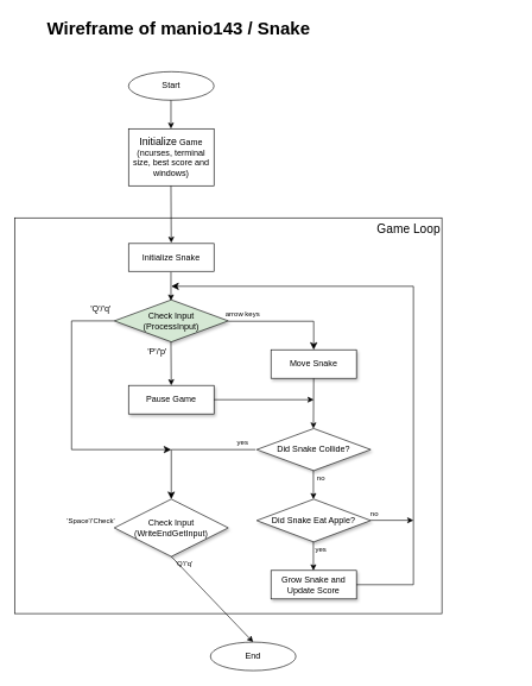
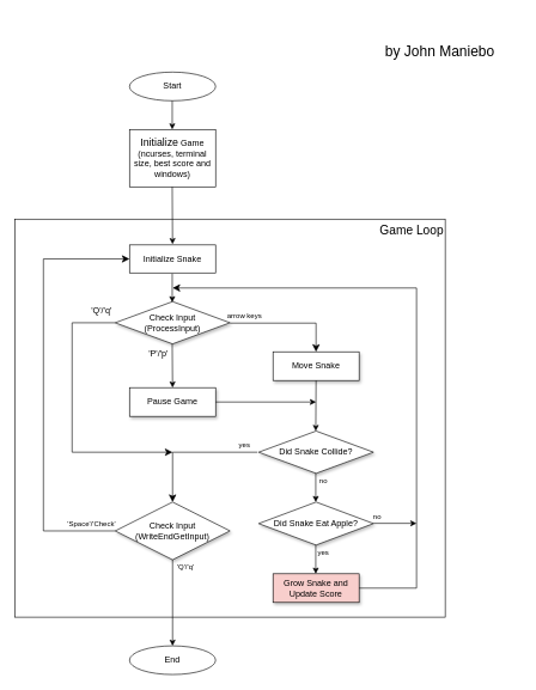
- <mxCell id="38" value="&lt;font style=&quot;font-size: 25px;&quot;&gt;Wireframe of manio143 / Snake&lt;/font&gt;" style="text;strokeColor=none;fillColor=none;html=1;fontSize=24;fontStyle=1;verticalAlign=middle;align=center;" parent="1" vertex="1"><mxGeometry x="75" y="20" width="350" height="40" as="geometry" /></mxCell>
+ <mxCell id="39" value="&lt;span style=&quot;font-weight: normal;&quot;&gt;&lt;font style=&quot;font-size: 20px;&quot;&gt;by John Maniebo&amp;nbsp;&lt;/font&gt;&lt;/span&gt;" style="text;strokeColor=none;fillColor=none;html=1;fontSize=24;fontStyle=1;verticalAlign=middle;align=center;" parent="1" vertex="1"><mxGeometry x="505" y="50" width="220" height="40" as="geometry" /></mxCell>
+ <mxCell id="26" value="" style="edgeStyle=elbowEdgeStyle;elbow=horizontal;endArrow=classic;html=1;curved=0;rounded=0;endSize=8;startSize=8;exitX=0;exitY=0.5;exitDx=0;exitDy=0;entryX=0;entryY=0.5;entryDx=0;entryDy=0;" parent="1" source="23" target="11" edge="1"><mxGeometry width="50" height="50" relative="1" as="geometry"><mxPoint x="-20" y="869.5" as="sourcePoint" /><mxPoint x="60" y="420" as="targetPoint" /><Array as="points"><mxPoint x="60" y="550" /></Array></mxGeometry></mxCell>
- <mxCell id="5" value="Check Input&lt;div&gt;(ProcessInput)&lt;/div&gt;" style="rhombus;whiteSpace=wrap;html=1;shadow=1;fillColor=#d5e8d4;" parent="1" vertex="1"><mxGeometry x="160" y="420" width="160" height="59" as="geometry" /></mxCell>
+ <mxCell id="5" value="Check Input&lt;div&gt;(ProcessInput)&lt;/div&gt;" style="rhombus;whiteSpace=wrap;html=1;shadow=1;" parent="1" vertex="1"><mxGeometry x="160" y="420" width="160" height="59" as="geometry" /></mxCell>
- <mxCell id="9" value="Grow Snake and Update Score" style="rounded=0;whiteSpace=wrap;html=1;shadow=1;" parent="1" vertex="1"><mxGeometry x="380" y="799.5" width="120" height="40" as="geometry" /></mxCell>
+ <mxCell id="9" value="Grow Snake and Update Score" style="rounded=0;whiteSpace=wrap;html=1;shadow=1;fillColor=#f8cecc;" parent="1" vertex="1"><mxGeometry x="380" y="799.5" width="120" height="40" as="geometry" /></mxCell>
- <mxCell id="10" value="End" style="ellipse;whiteSpace=wrap;html=1;" parent="1" vertex="1"><mxGeometry x="295" y="900" width="120" height="40" as="geometry" /></mxCell>
+ <mxCell id="10" value="End" style="ellipse;whiteSpace=wrap;html=1;" parent="1" vertex="1"><mxGeometry x="180" y="900" width="120" height="40" as="geometry" /></mxCell>
